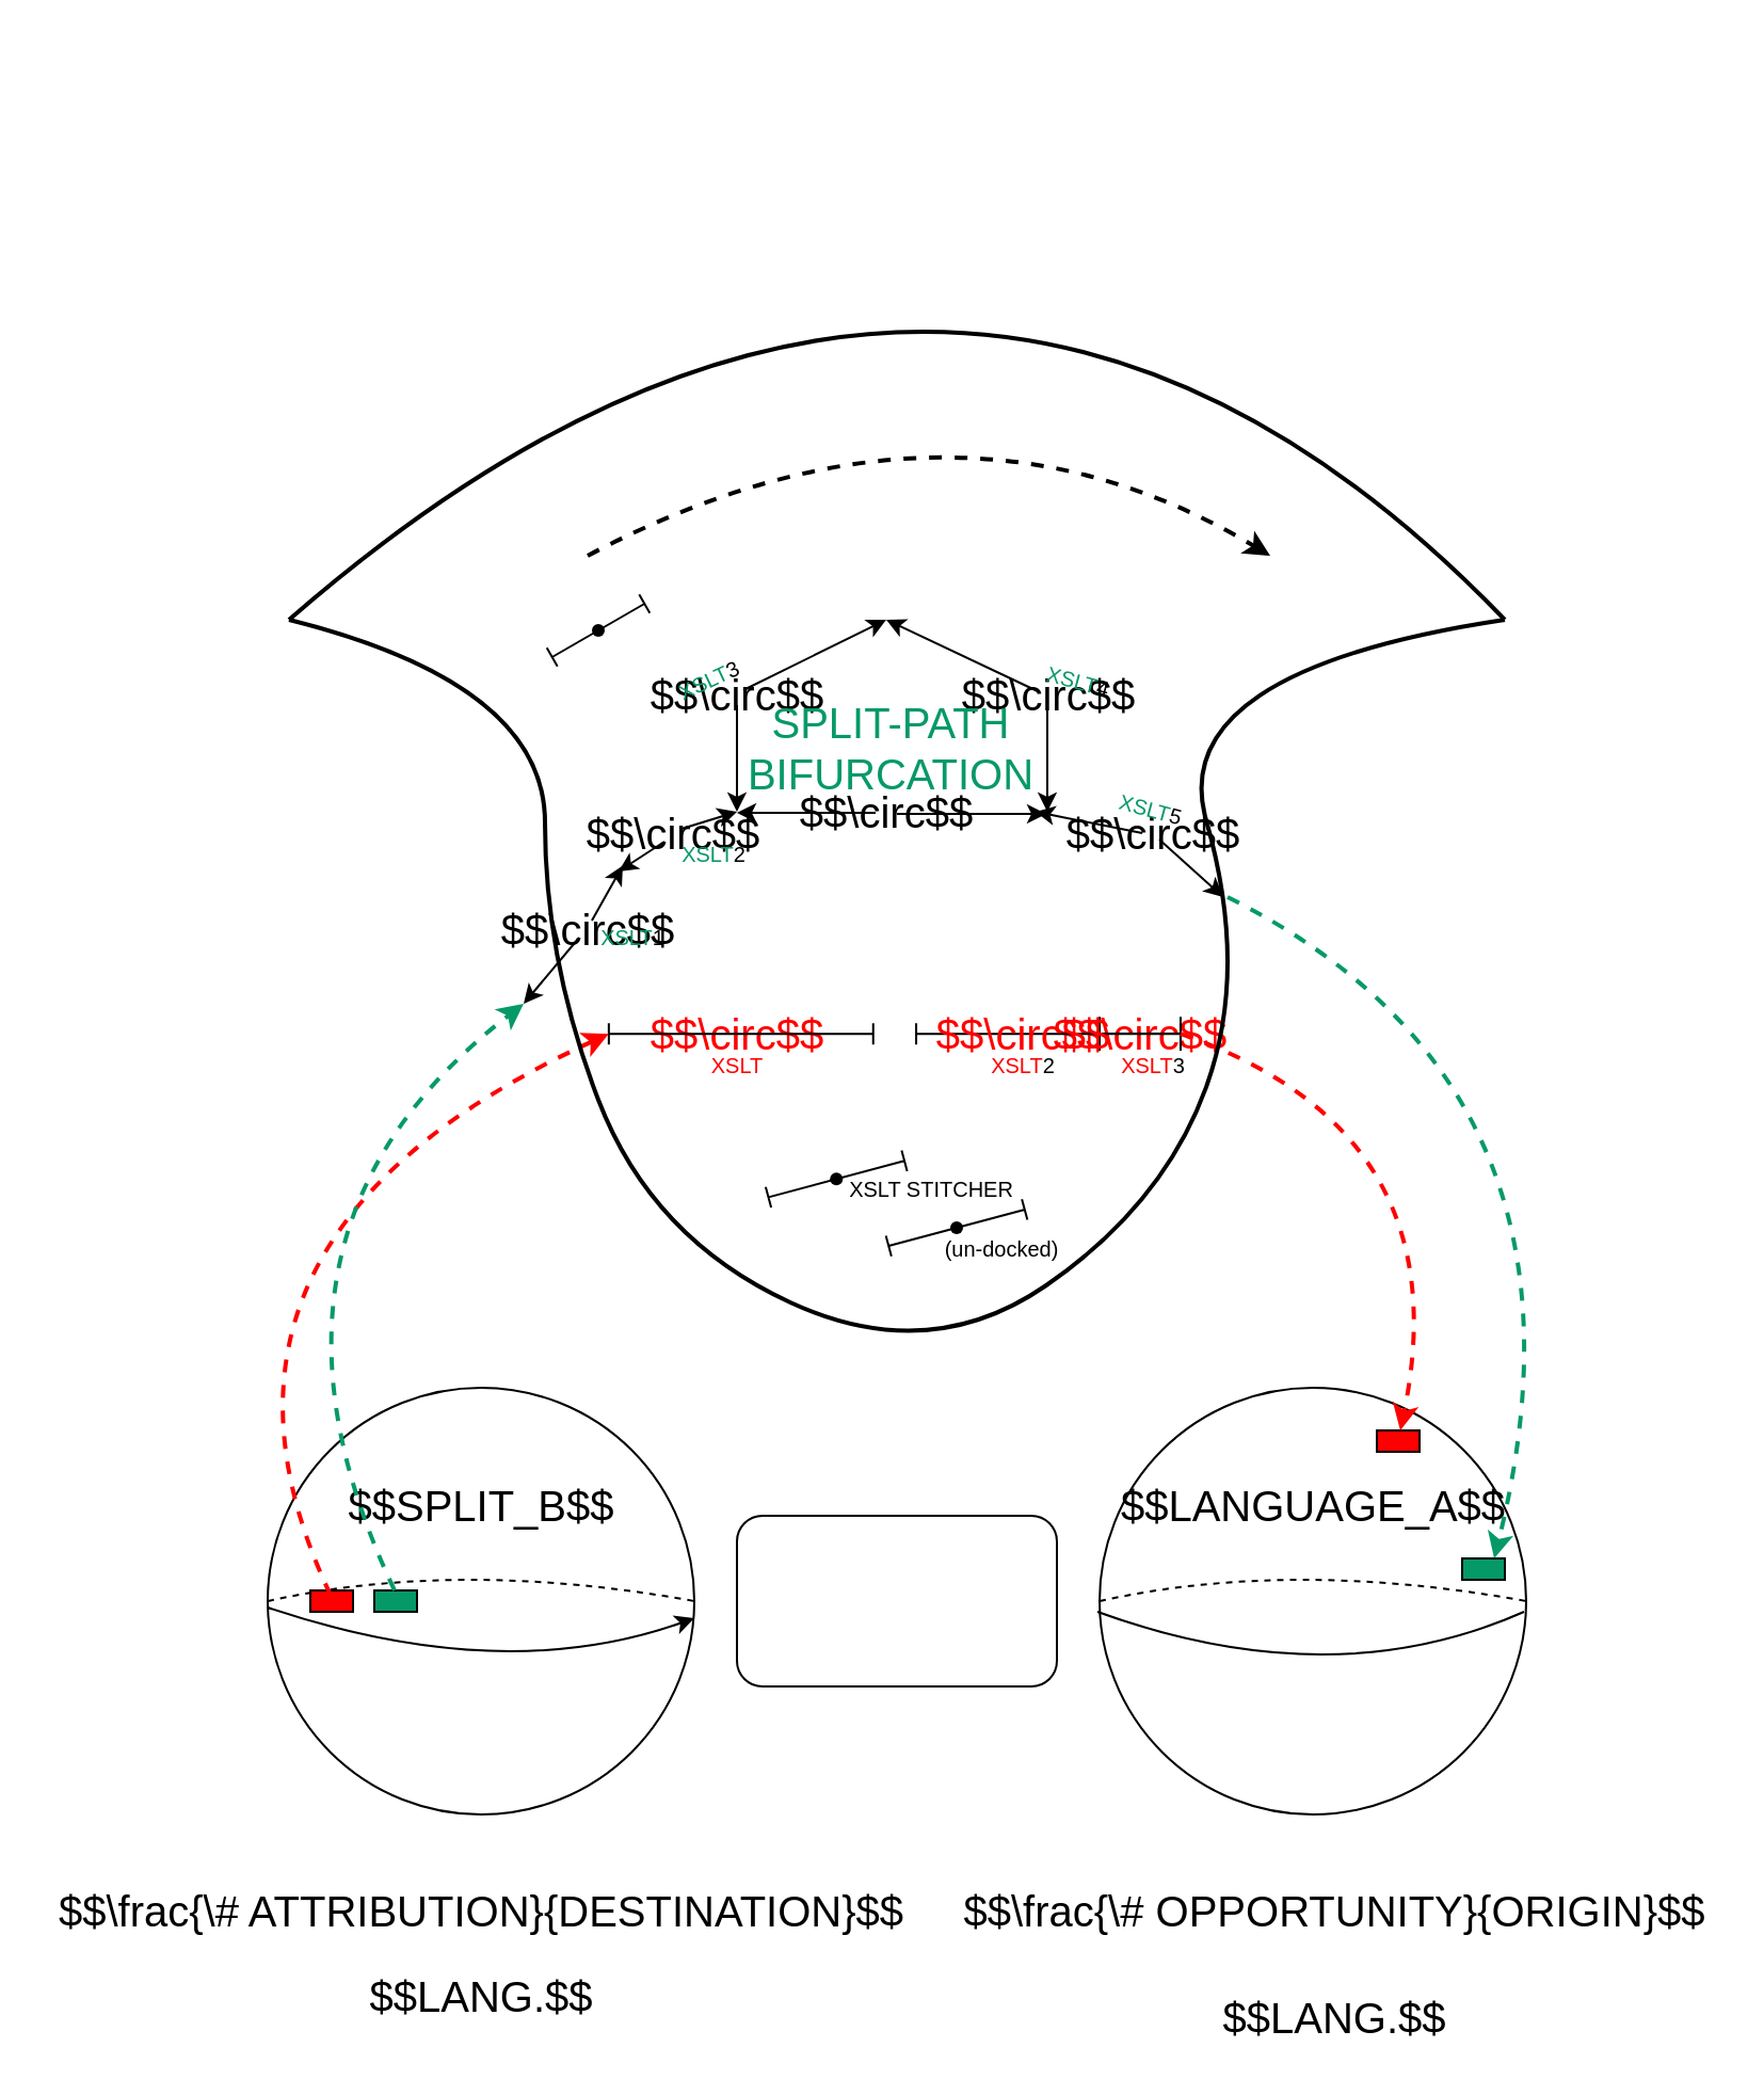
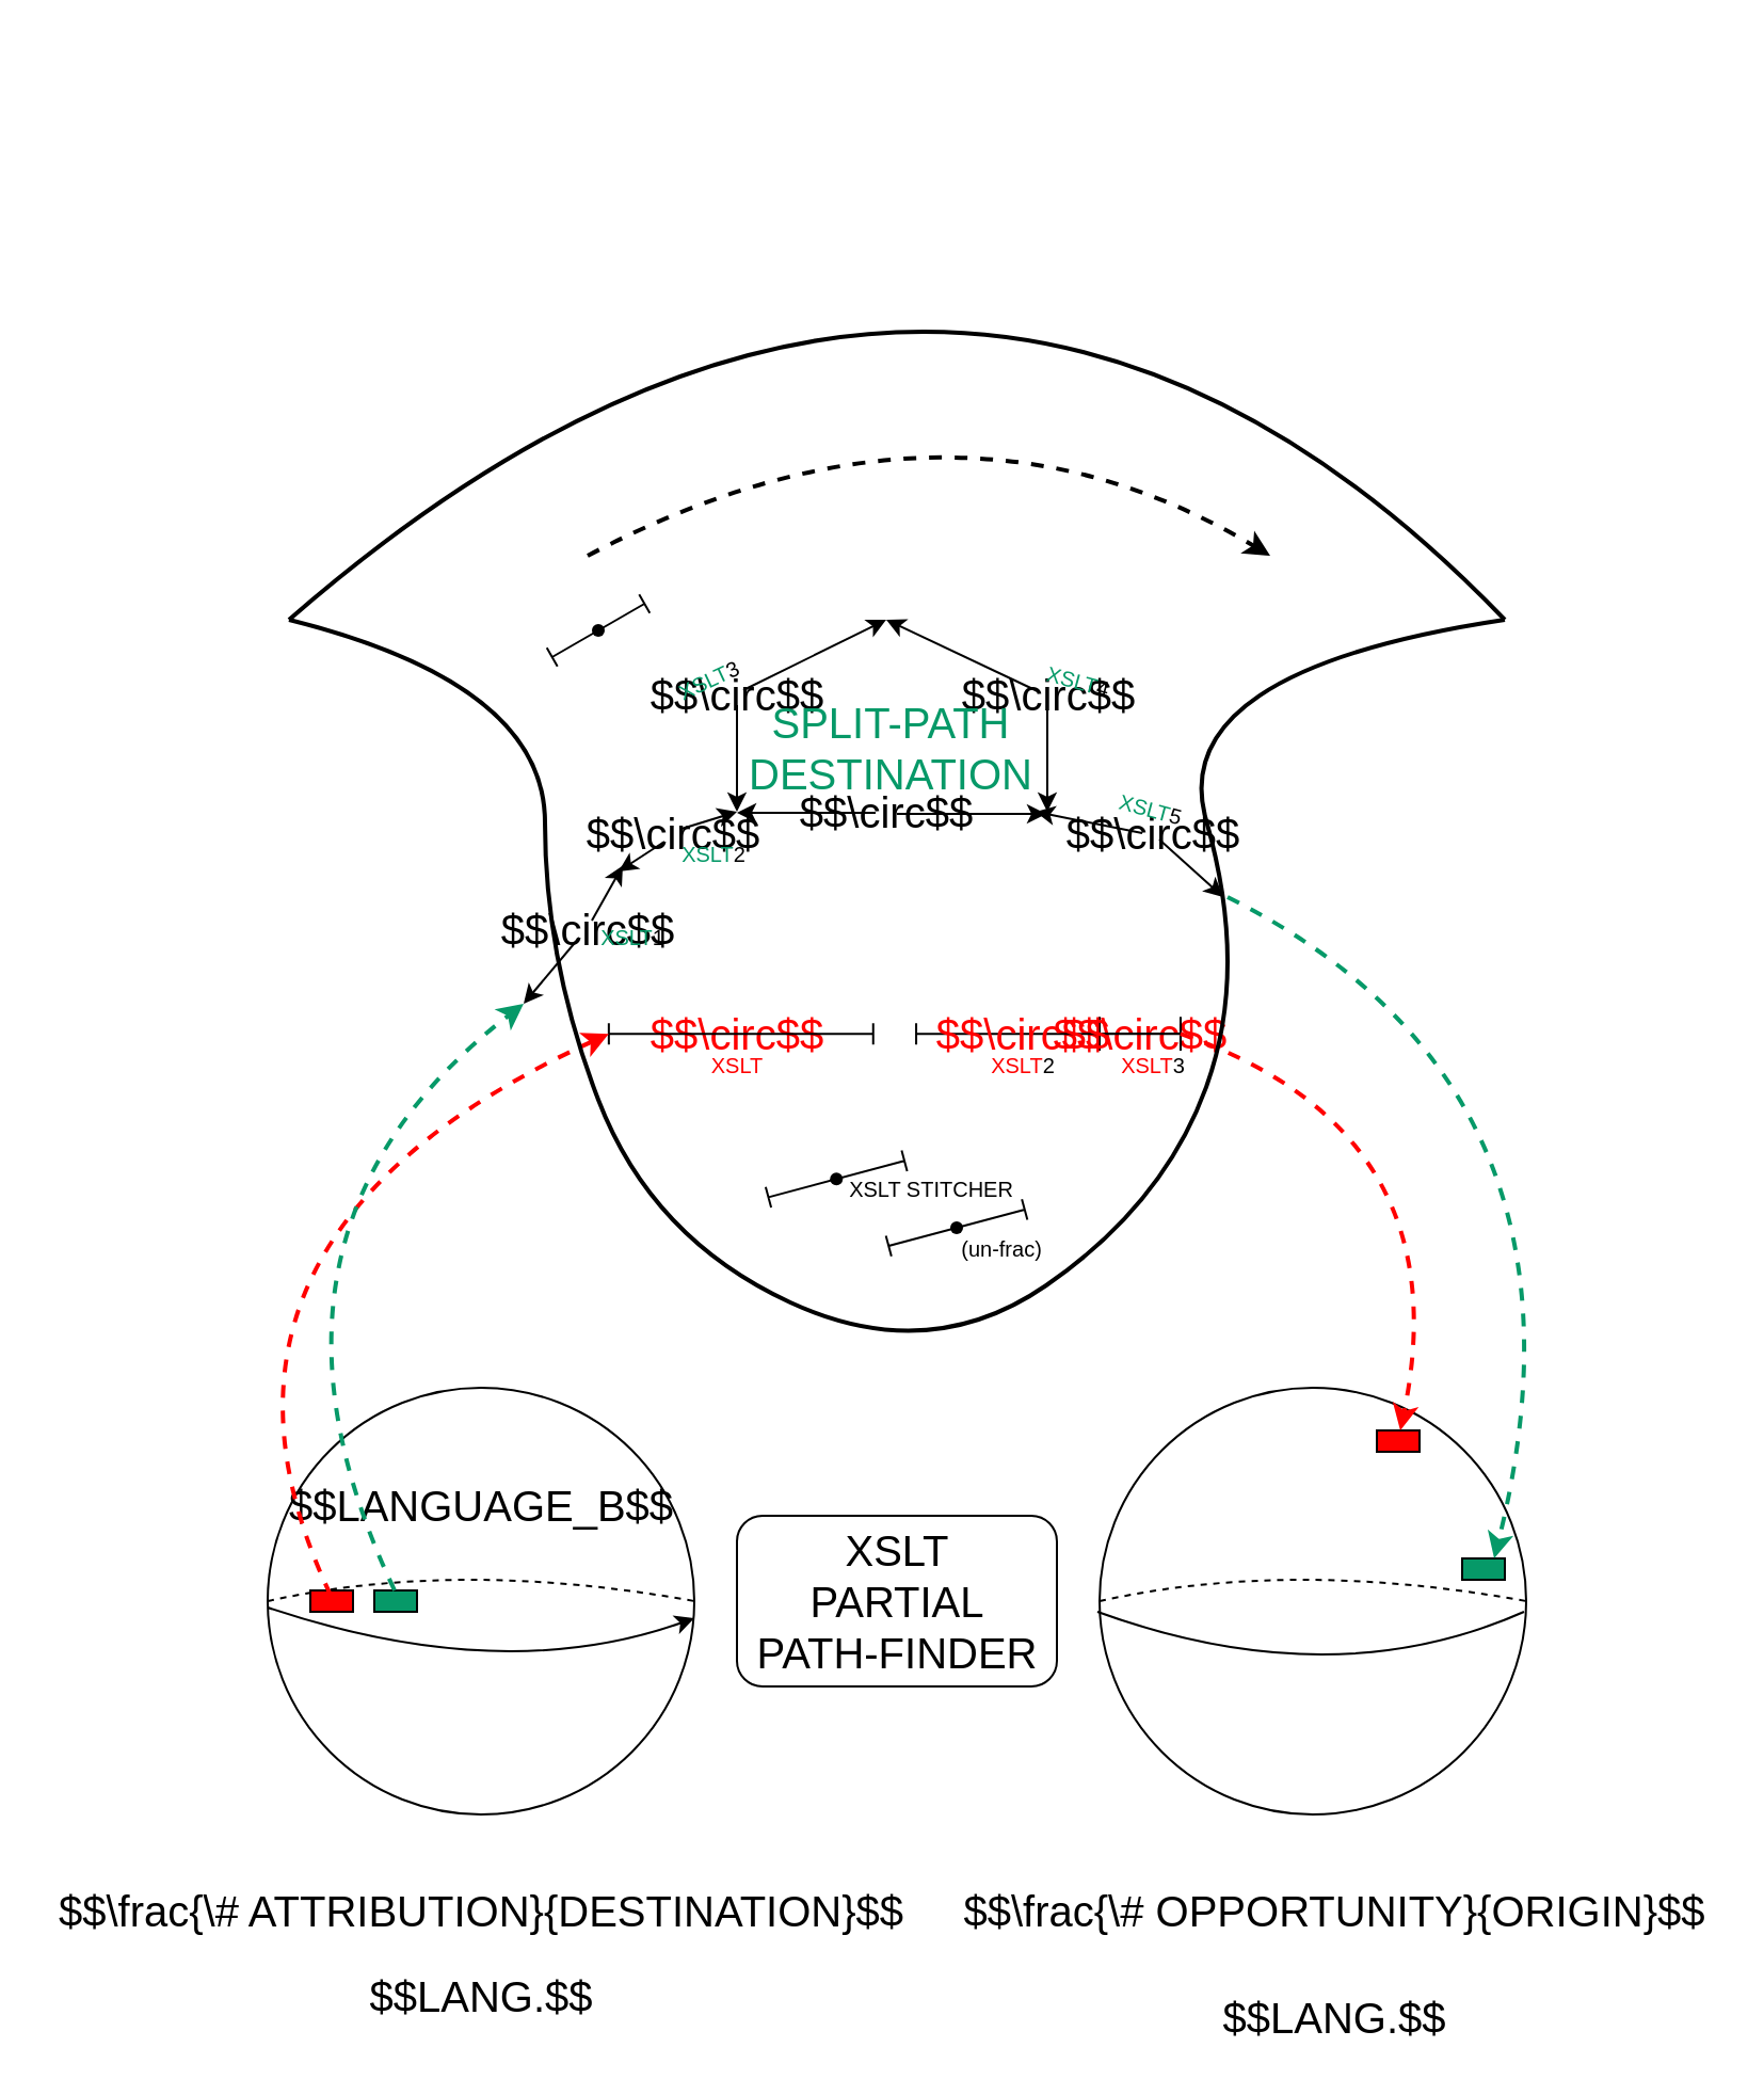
- <mxCell id="37" value="&lt;font color=&quot;#069968&quot;&gt;SPLIT-PATH&lt;br&gt;BIFURCATION&lt;/font&gt;" style="text;html=1;align=center;verticalAlign=middle;resizable=0;points=[];autosize=1;strokeColor=none;fillColor=none;fontSize=20;fontColor=#000000;" vertex="1" parent="1"><mxGeometry x="342" y="325" width="150" height="50" as="geometry" /></mxCell>
+ <mxCell id="37" value="&lt;font color=&quot;#069968&quot;&gt;SPLIT-PATH&lt;br&gt;DESTINATION&lt;/font&gt;" style="text;html=1;align=center;verticalAlign=middle;resizable=0;points=[];autosize=1;strokeColor=none;fillColor=none;fontSize=20;fontColor=#000000;" vertex="1" parent="1"><mxGeometry x="342" y="325" width="150" height="50" as="geometry" /></mxCell>
- <mxCell id="59" value="(un-docked)" style="text;html=1;align=center;verticalAlign=middle;resizable=0;points=[];autosize=1;strokeColor=none;fillColor=none;fontSize=10;fontColor=#000000;" vertex="1" parent="1"><mxGeometry x="434.03" y="575" width="70" height="20" as="geometry" /></mxCell>
+ <mxCell id="59" value="(un-frac)" style="text;html=1;align=center;verticalAlign=middle;resizable=0;points=[];autosize=1;strokeColor=none;fillColor=none;fontSize=10;fontColor=#000000;" vertex="1" parent="1"><mxGeometry x="434.03" y="575" width="70" height="20" as="geometry" /></mxCell>
- <mxCell id="6" value="$$SPLIT_B$$" style="text;html=1;align=center;verticalAlign=middle;resizable=0;points=[];autosize=1;strokeColor=none;fillColor=none;fontSize=20;" vertex="1" parent="1"><mxGeometry x="125" y="690" width="200" height="30" as="geometry" /></mxCell>
+ <mxCell id="6" value="$$LANGUAGE_B$$" style="text;html=1;align=center;verticalAlign=middle;resizable=0;points=[];autosize=1;strokeColor=none;fillColor=none;fontSize=20;" vertex="1" parent="1"><mxGeometry x="125" y="690" width="200" height="30" as="geometry" /></mxCell>
- <mxCell id="7" value="$$LANGUAGE_A$$" style="text;html=1;align=center;verticalAlign=middle;resizable=0;points=[];autosize=1;strokeColor=none;fillColor=none;fontSize=20;" vertex="1" parent="1"><mxGeometry x="515" y="690" width="200" height="30" as="geometry" /></mxCell>
+ <mxCell id="4" value="&lt;font style=&quot;font-size: 20px&quot;&gt;XSLT&lt;br&gt;PARTIAL&lt;br&gt;PATH-FINDER&lt;br&gt;&lt;/font&gt;" style="text;html=1;align=center;verticalAlign=middle;resizable=0;points=[];autosize=1;strokeColor=none;fillColor=none;" vertex="1" parent="1"><mxGeometry x="345" y="720" width="150" height="60" as="geometry" /></mxCell>
